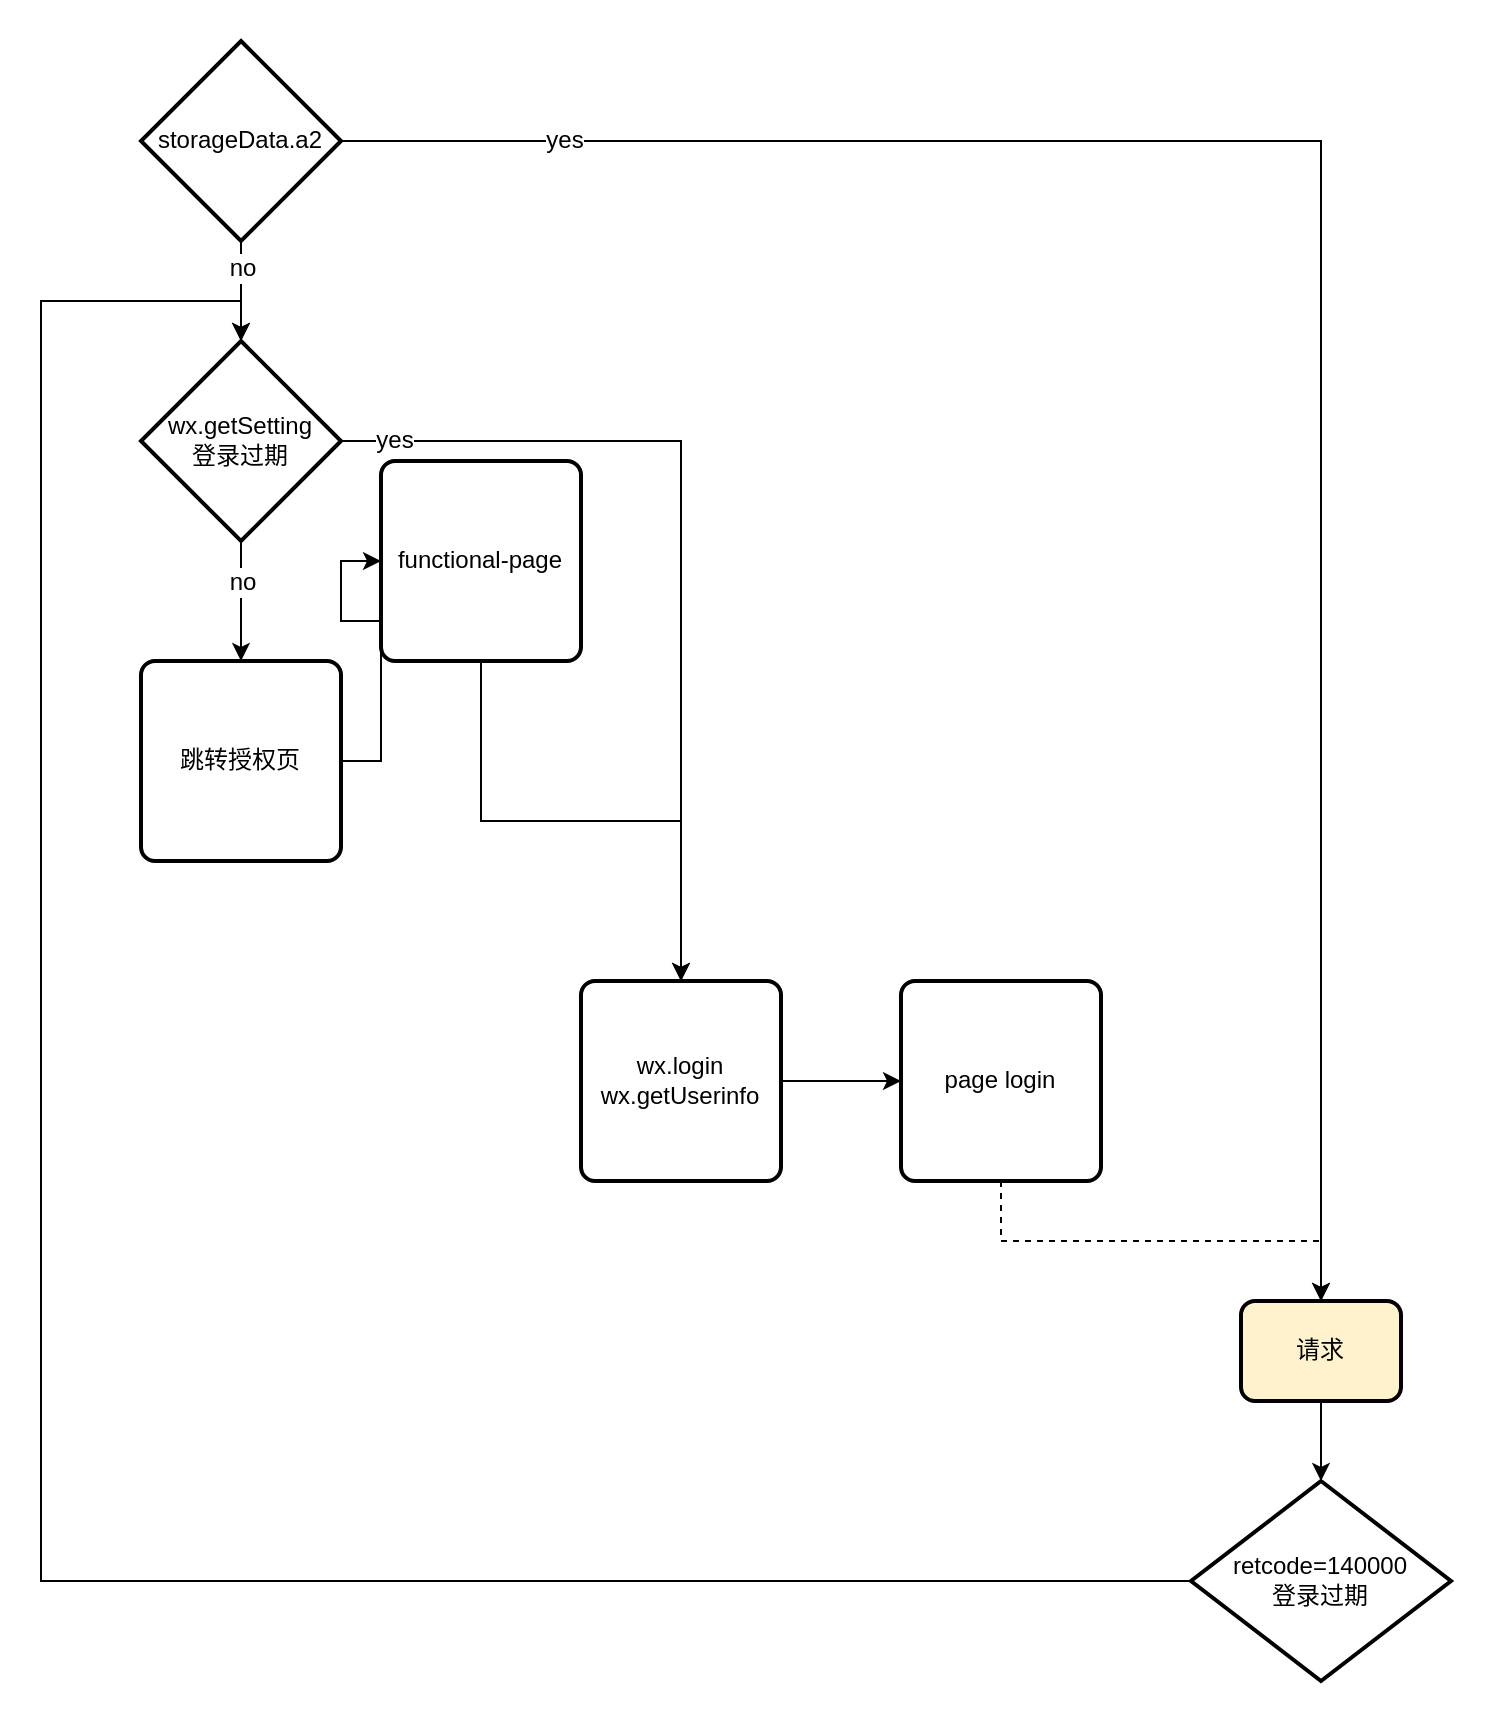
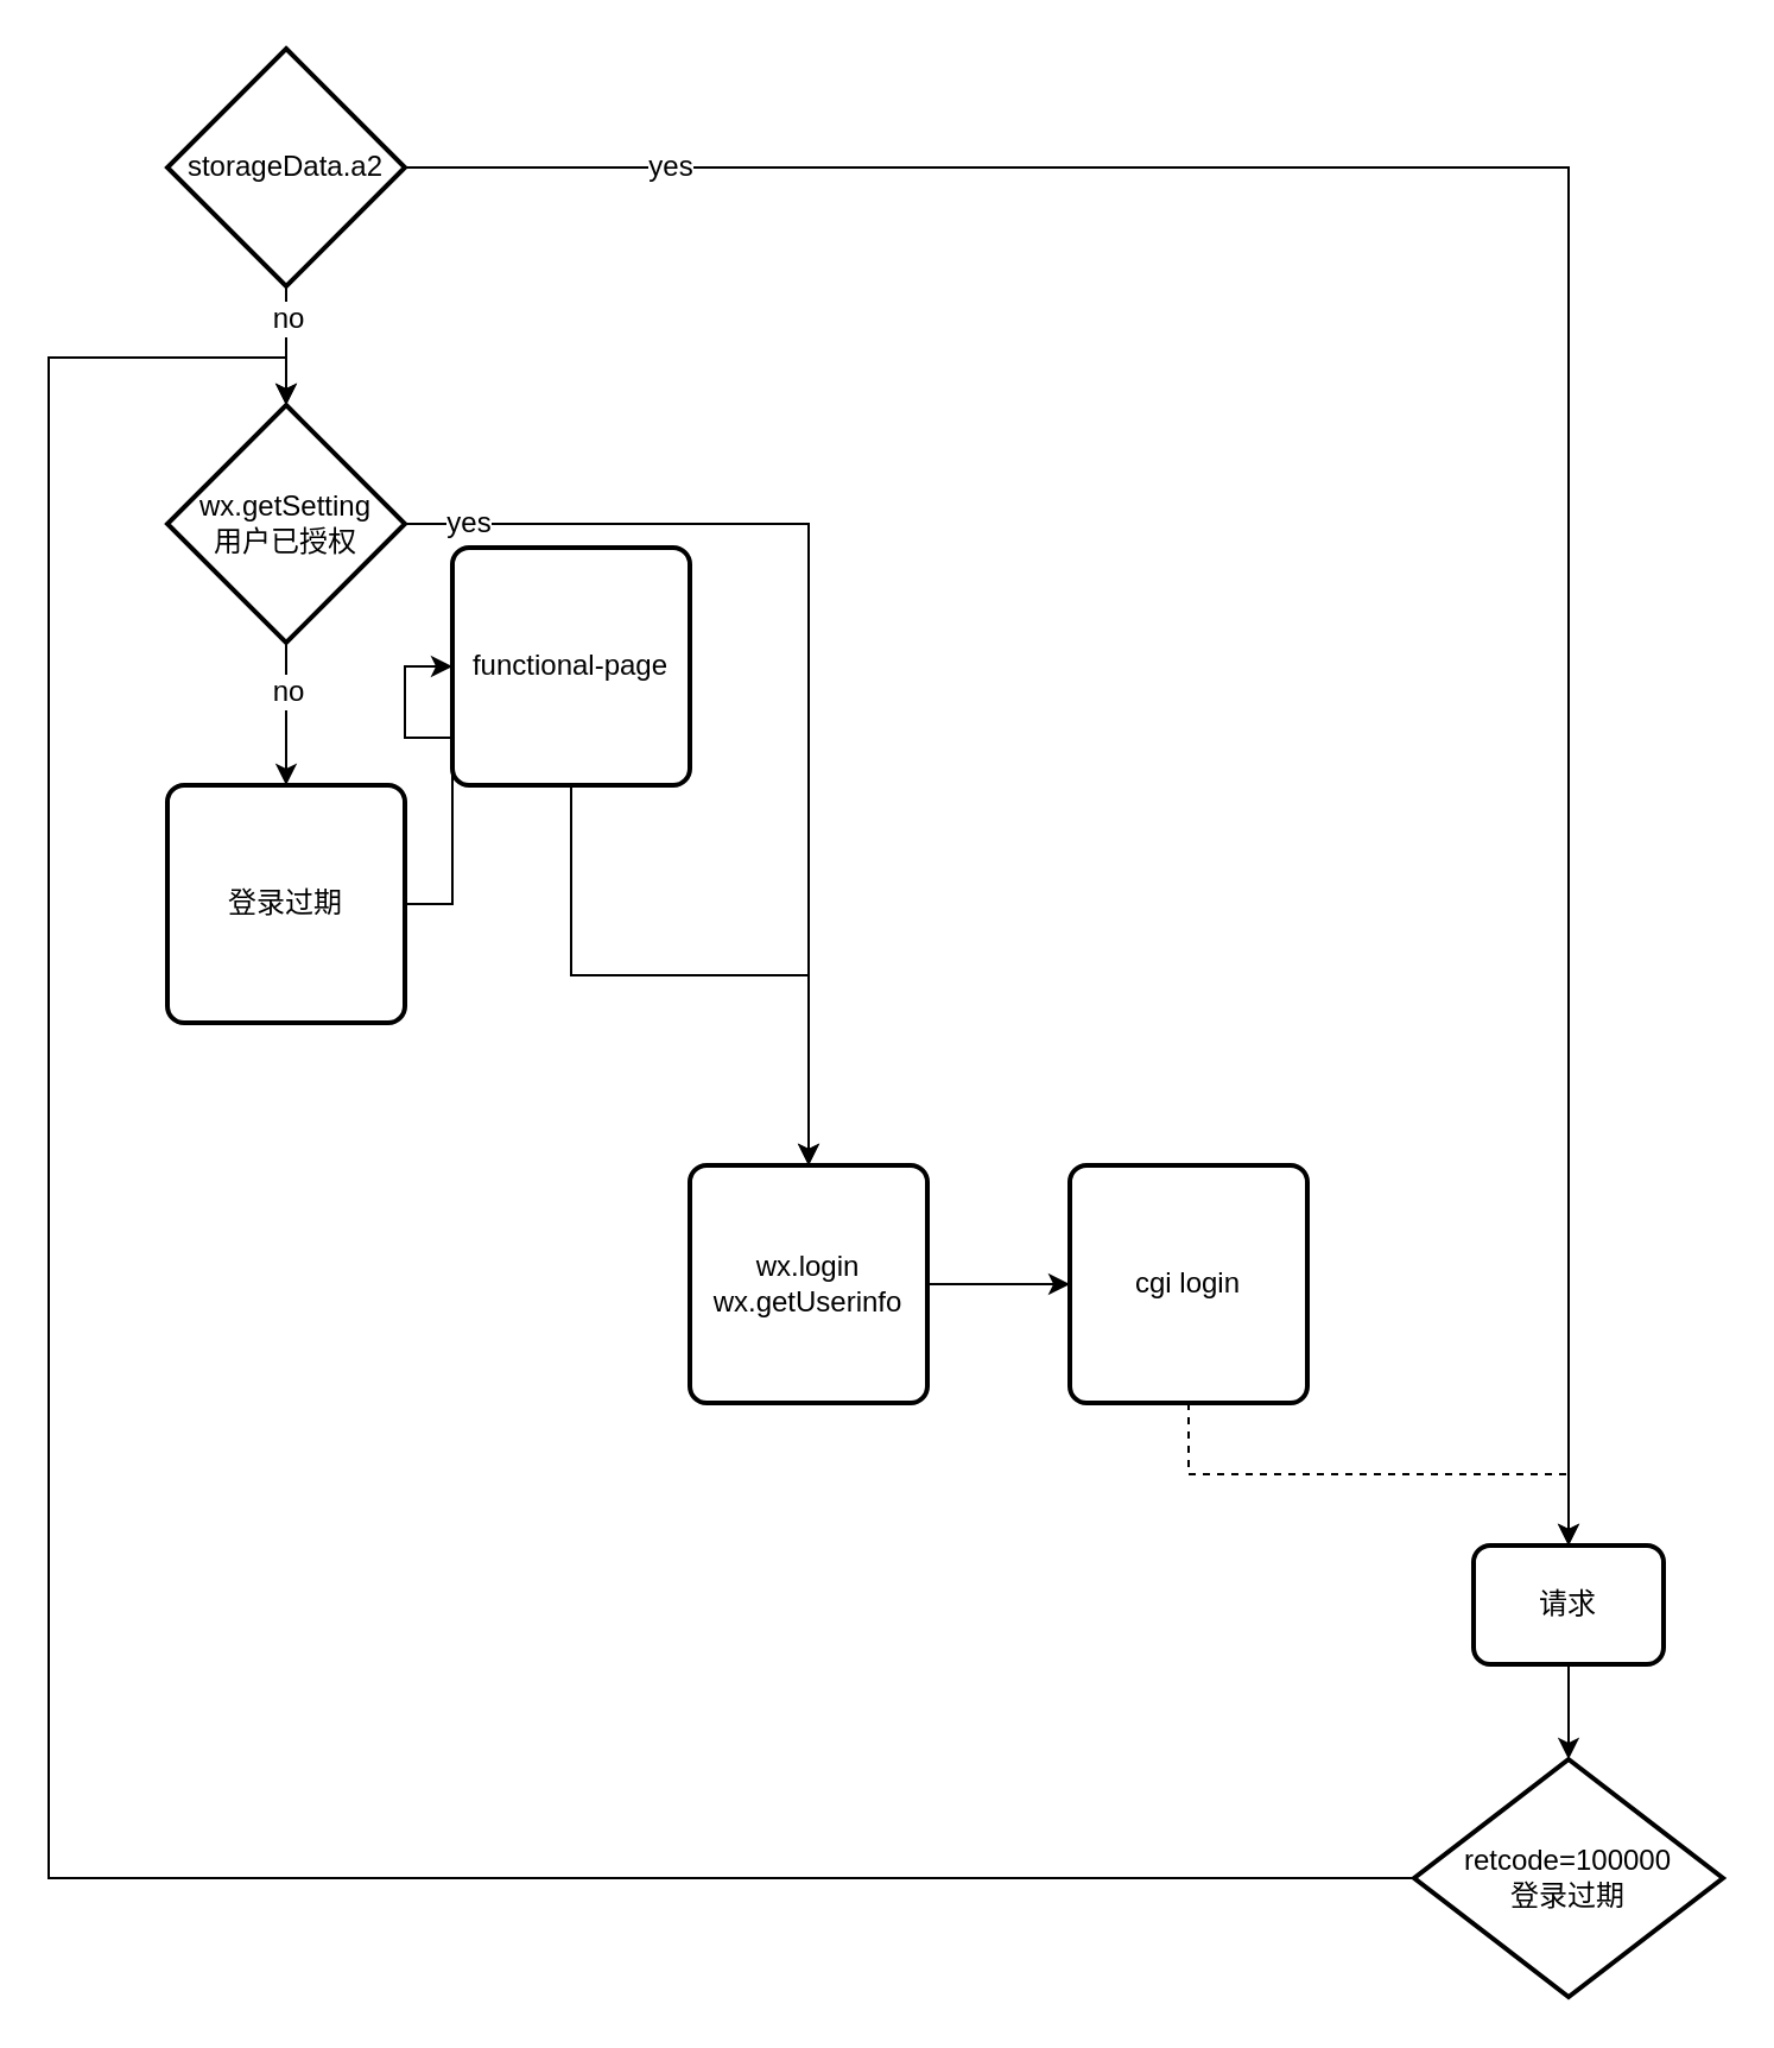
- <mxCell id="13" value="&lt;span style=&quot;white-space: normal&quot;&gt;wx.getSetting&lt;/span&gt;&lt;br style=&quot;white-space: normal&quot;&gt;&lt;span style=&quot;white-space: normal&quot;&gt;登录过期&lt;/span&gt;" style="strokeWidth=2;html=1;shape=mxgraph.flowchart.decision;whiteSpace=wrap;shadow=0;" parent="1" vertex="1"><mxGeometry x="70" y="170" width="100" height="100" as="geometry" /></mxCell>
+ <mxCell id="13" value="&lt;span style=&quot;white-space: normal&quot;&gt;wx.getSetting&lt;/span&gt;&lt;br style=&quot;white-space: normal&quot;&gt;&lt;span style=&quot;white-space: normal&quot;&gt;用户已授权&lt;/span&gt;" style="strokeWidth=2;html=1;shape=mxgraph.flowchart.decision;whiteSpace=wrap;shadow=0;" parent="1" vertex="1"><mxGeometry x="70" y="170" width="100" height="100" as="geometry" /></mxCell>
- <mxCell id="19" value="跳转授权页" style="rounded=1;whiteSpace=wrap;html=1;absoluteArcSize=1;arcSize=14;strokeWidth=2;shadow=0;" parent="1" vertex="1"><mxGeometry x="70" y="330" width="100" height="100" as="geometry" /></mxCell>
+ <mxCell id="19" value="登录过期" style="rounded=1;whiteSpace=wrap;html=1;absoluteArcSize=1;arcSize=14;strokeWidth=2;shadow=0;" parent="1" vertex="1"><mxGeometry x="70" y="330" width="100" height="100" as="geometry" /></mxCell>
- <mxCell id="17" value="page login" style="rounded=1;whiteSpace=wrap;html=1;absoluteArcSize=1;arcSize=14;strokeWidth=2;shadow=0;" parent="1" vertex="1"><mxGeometry x="450" y="490" width="100" height="100" as="geometry" /></mxCell>
+ <mxCell id="17" value="cgi login" style="rounded=1;whiteSpace=wrap;html=1;absoluteArcSize=1;arcSize=14;strokeWidth=2;shadow=0;" parent="1" vertex="1"><mxGeometry x="450" y="490" width="100" height="100" as="geometry" /></mxCell>
- <mxCell id="8" value="请求" style="rounded=1;whiteSpace=wrap;html=1;absoluteArcSize=1;arcSize=14;strokeWidth=2;shadow=0;direction=west;fillColor=#fff2cc;" parent="1" vertex="1"><mxGeometry x="620" y="650" width="80" height="50" as="geometry" /></mxCell>
+ <mxCell id="8" value="请求" style="rounded=1;whiteSpace=wrap;html=1;absoluteArcSize=1;arcSize=14;strokeWidth=2;shadow=0;direction=west;" parent="1" vertex="1"><mxGeometry x="620" y="650" width="80" height="50" as="geometry" /></mxCell>
- <mxCell id="23" value="retcode=140000&lt;br&gt;登录过期" style="strokeWidth=2;html=1;shape=mxgraph.flowchart.decision;whiteSpace=wrap;shadow=0;" parent="1" vertex="1"><mxGeometry x="595" y="740" width="130" height="100" as="geometry" /></mxCell>
+ <mxCell id="23" value="retcode=100000&lt;br&gt;登录过期" style="strokeWidth=2;html=1;shape=mxgraph.flowchart.decision;whiteSpace=wrap;shadow=0;" parent="1" vertex="1"><mxGeometry x="595" y="740" width="130" height="100" as="geometry" /></mxCell>
